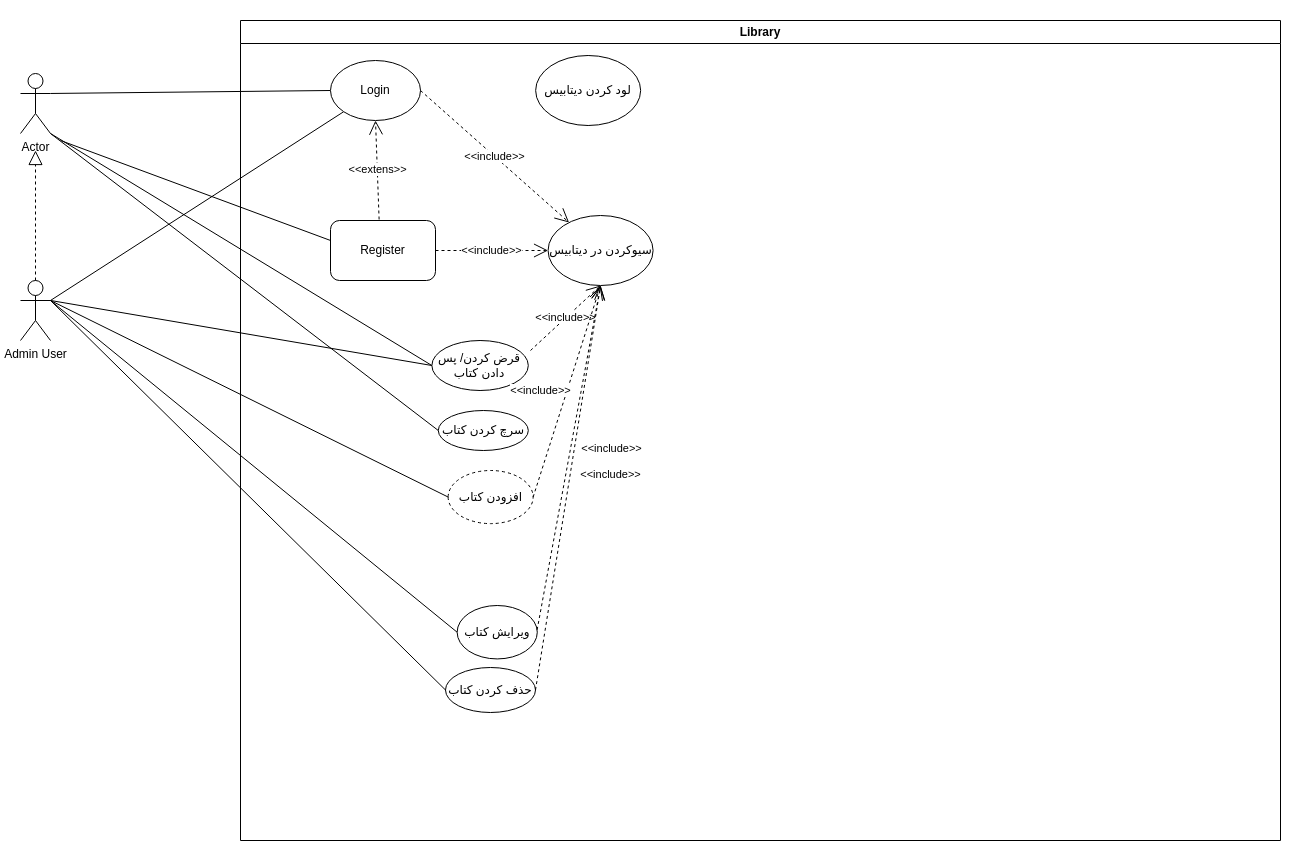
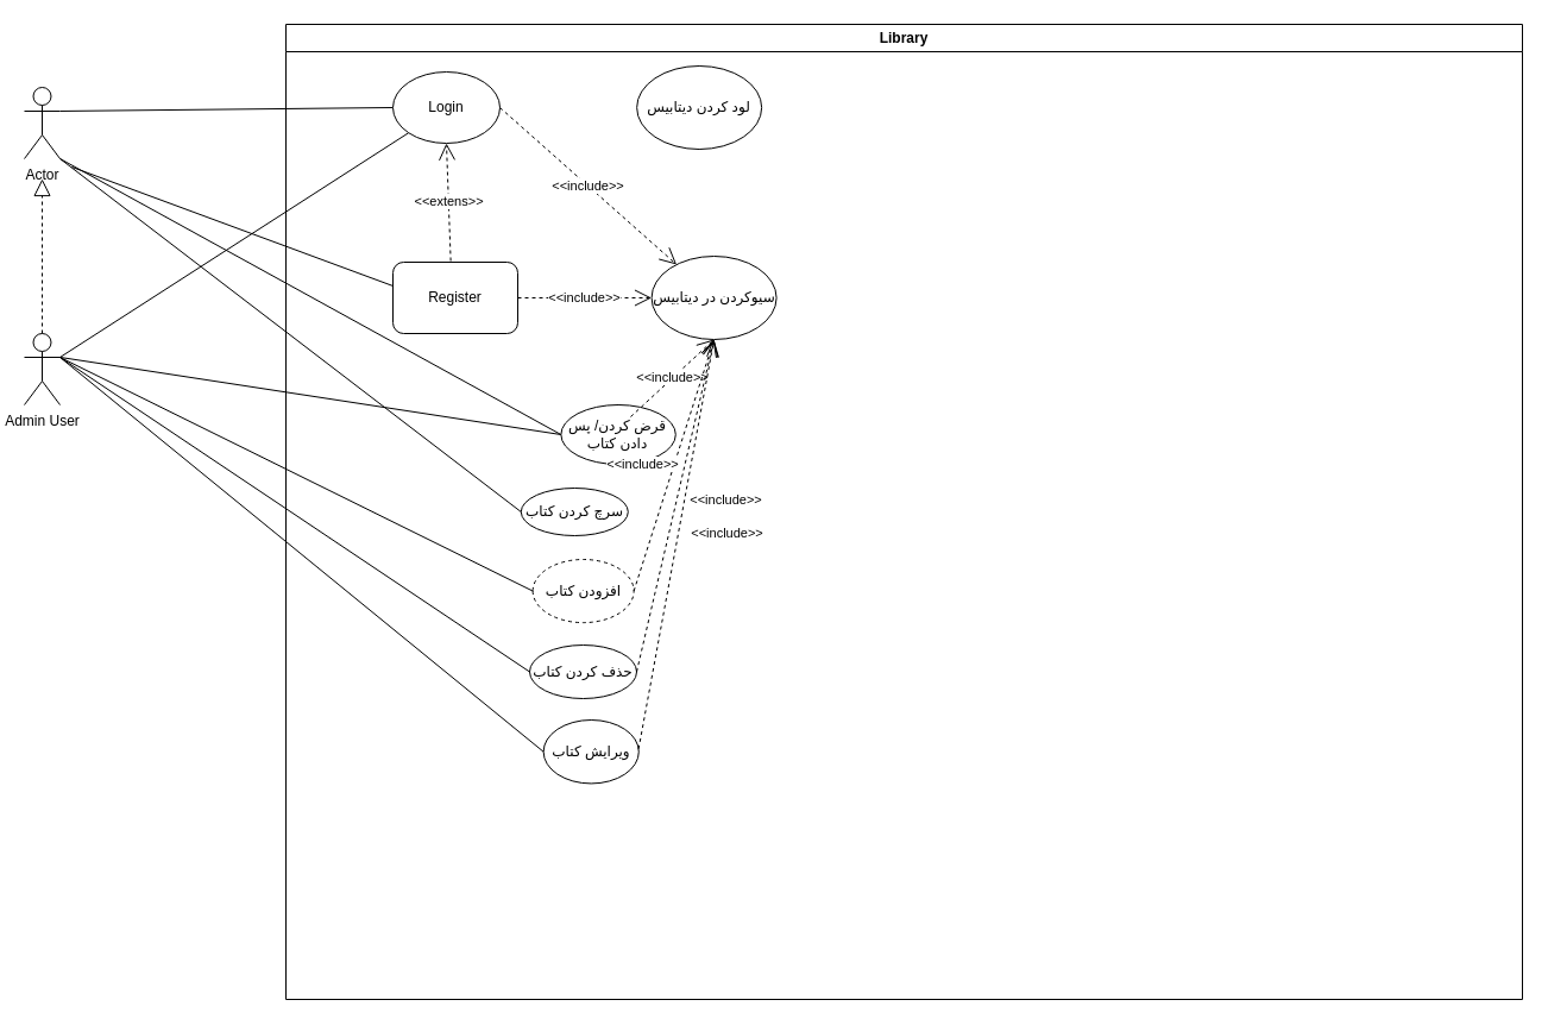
- <mxCell id="20" value="قرض کردن/ پس دادن کتاب" style="ellipse;whiteSpace=wrap;html=1;" vertex="1" parent="11"><mxGeometry x="191.37" y="320" width="96.43" height="50" as="geometry" /></mxCell>
+ <mxCell id="20" value="قرض کردن/ پس دادن کتاب" style="ellipse;whiteSpace=wrap;html=1;" vertex="1" parent="11"><mxGeometry x="231.37" y="320" width="96.43" height="50" as="geometry" /></mxCell>
- <mxCell id="16" value="حذف کردن کتاب" style="ellipse;whiteSpace=wrap;html=1;flipV=0;flipH=1;" vertex="1" parent="11"><mxGeometry x="205" y="647" width="90" height="45" as="geometry" /></mxCell>
+ <mxCell id="16" value="حذف کردن کتاب" style="ellipse;whiteSpace=wrap;html=1;flipV=0;flipH=1;" vertex="1" parent="11"><mxGeometry x="205" y="522" width="90" height="45" as="geometry" /></mxCell>
